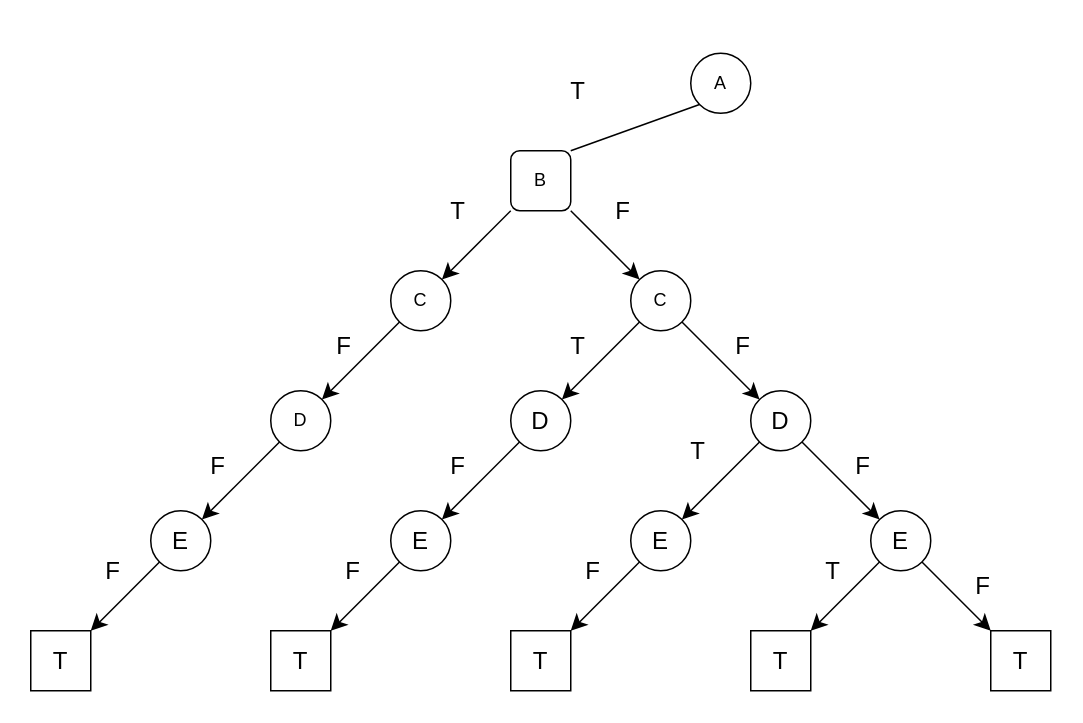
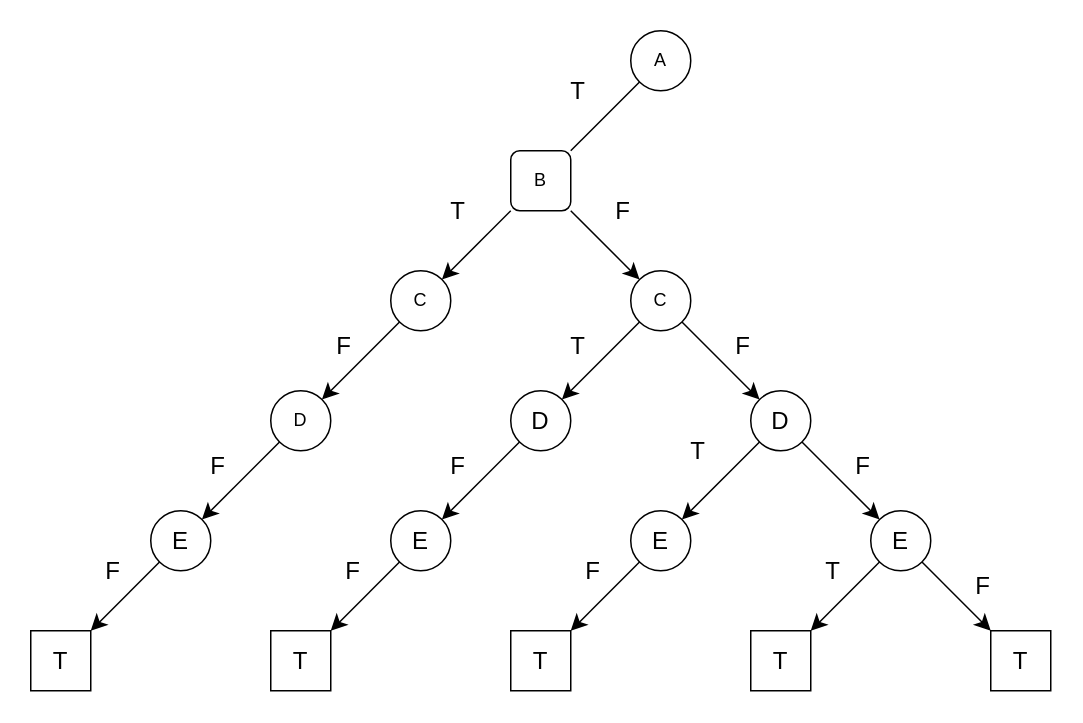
- <mxCell id="3" value="A" style="ellipse;whiteSpace=wrap;html=1;aspect=fixed;" parent="2" vertex="1"><mxGeometry x="440" y="15" width="40" height="40" as="geometry" /></mxCell>
+ <mxCell id="3" value="A" style="ellipse;whiteSpace=wrap;html=1;aspect=fixed;" parent="2" vertex="1"><mxGeometry x="400" width="40" height="40" as="geometry" /></mxCell>
